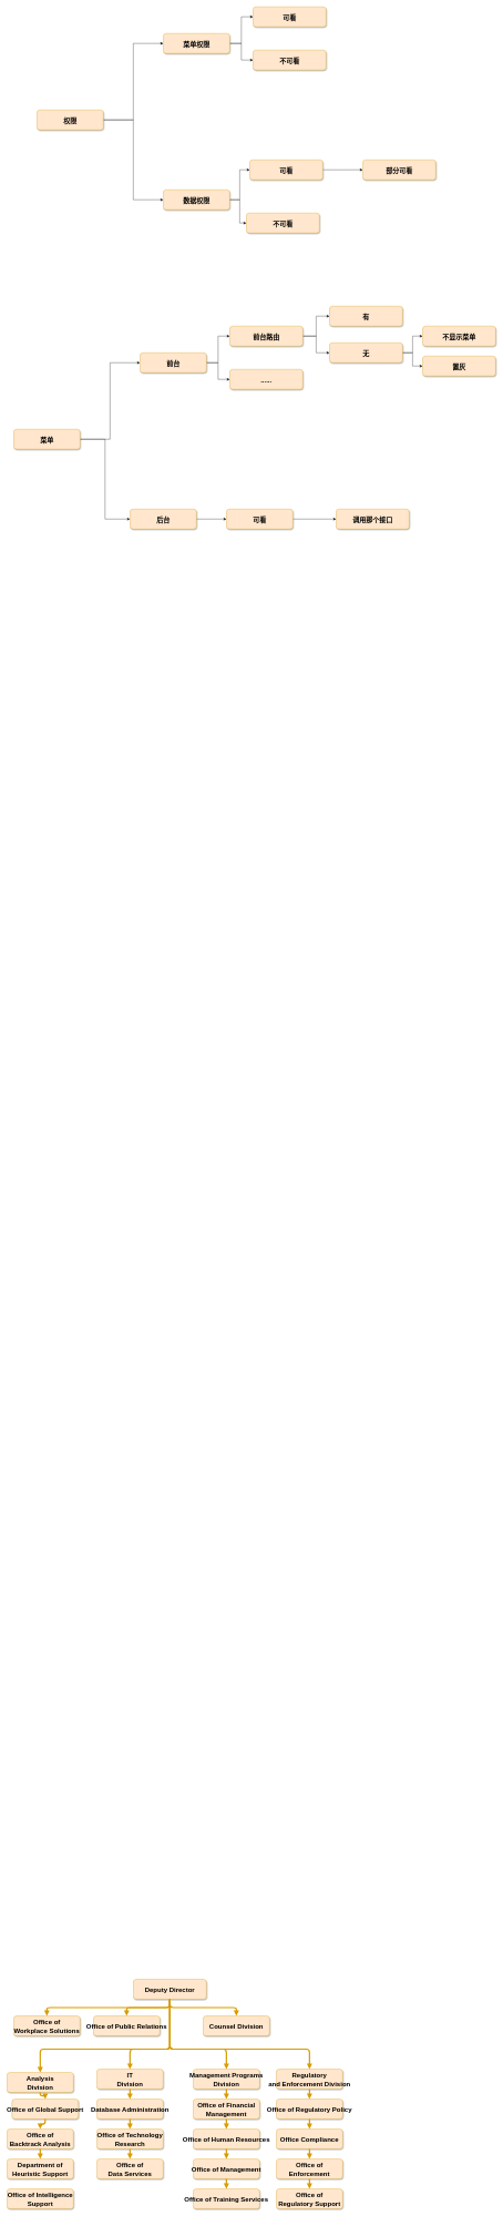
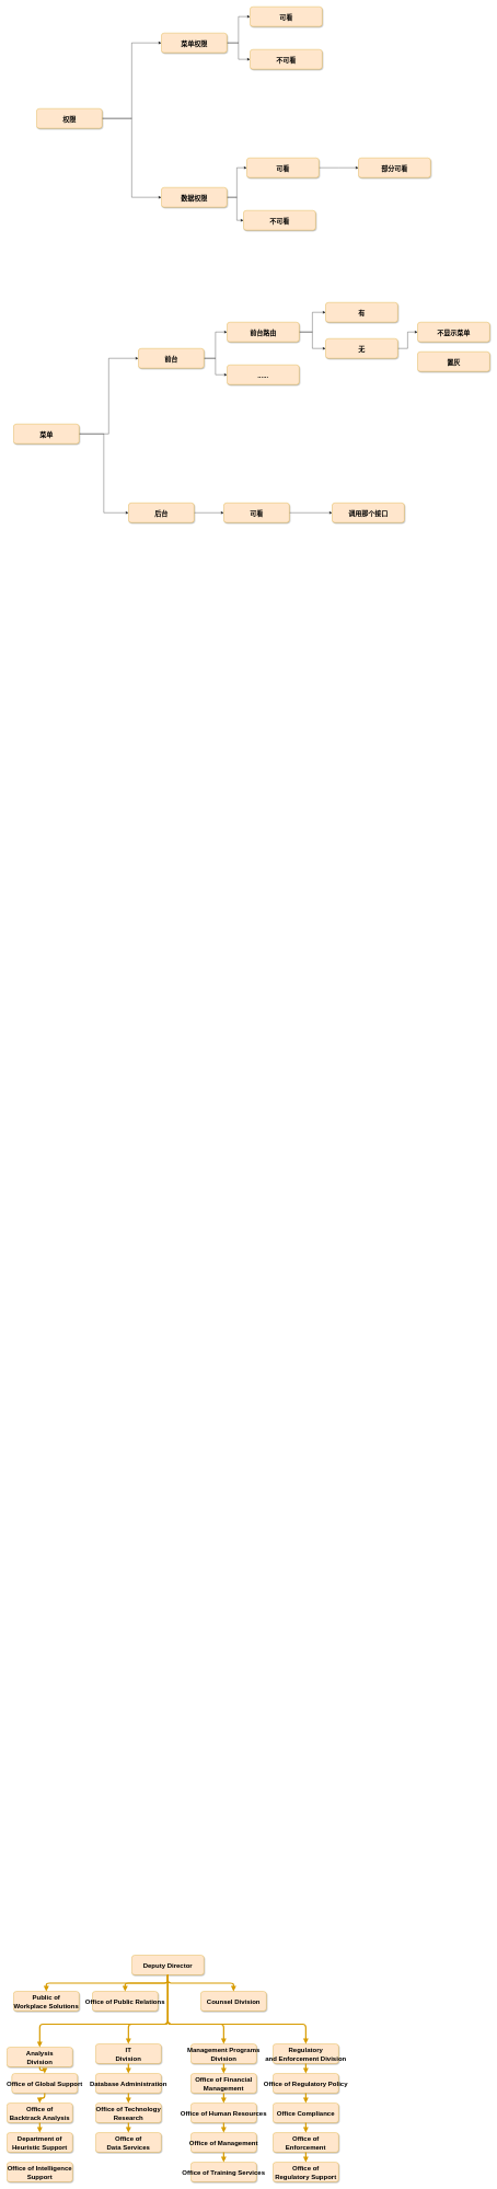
- <mxCell id="75" style="edgeStyle=orthogonalEdgeStyle;rounded=0;orthogonalLoop=1;jettySize=auto;html=1;exitX=1;exitY=0.5;exitDx=0;exitDy=0;entryX=0;entryY=0.5;entryDx=0;entryDy=0;fontSize=20;" edge="1" parent="1" source="76" target="78"><mxGeometry relative="1" as="geometry" /></mxCell>
- <mxCell id="6" value="Office of &#10;Workplace Solutions" style="rounded=1;fillColor=#ffe6cc;strokeColor=#d79b00;shadow=1;fontStyle=1;fontSize=20;" parent="1" vertex="1"><mxGeometry x="40" y="6060" width="200" height="60" as="geometry" /></mxCell>
+ <mxCell id="6" value="Public of &#10;Workplace Solutions" style="rounded=1;fillColor=#ffe6cc;strokeColor=#d79b00;shadow=1;fontStyle=1;fontSize=20;" parent="1" vertex="1"><mxGeometry x="40" y="6060" width="200" height="60" as="geometry" /></mxCell>
